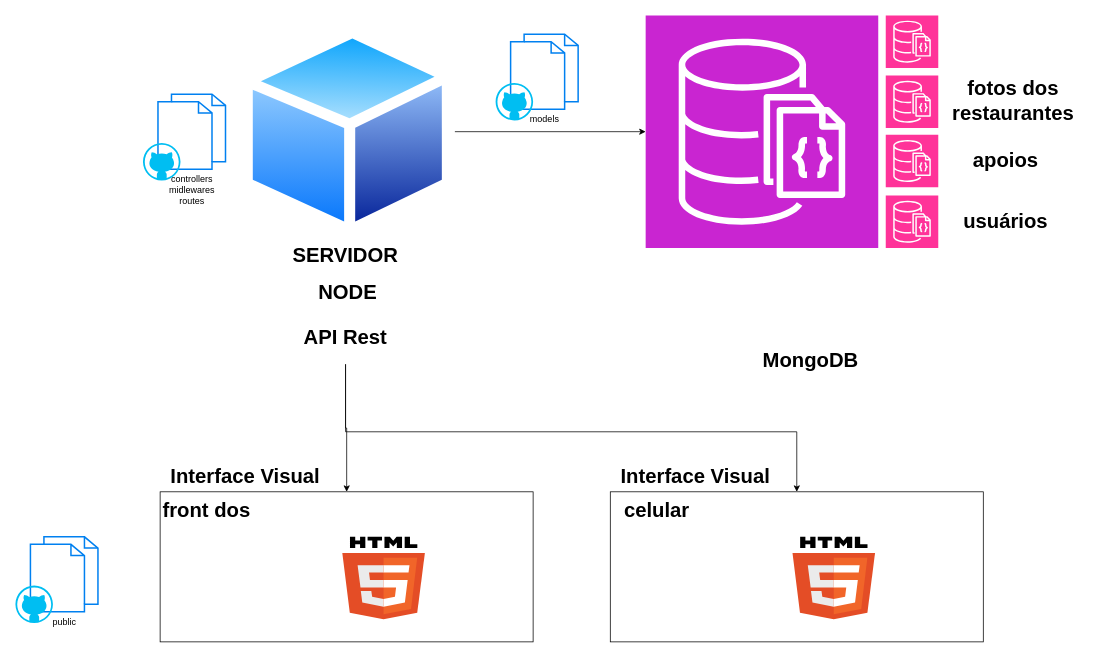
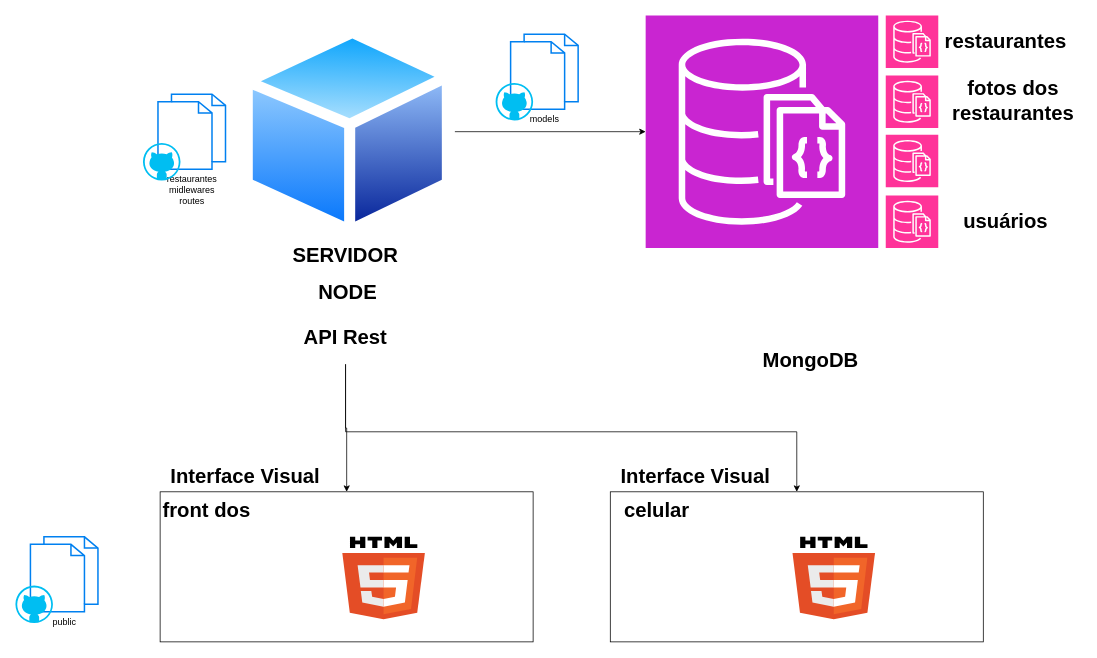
+ <mxCell id="18" value="restaurantes" style="text;html=1;strokeColor=none;fillColor=none;align=center;verticalAlign=middle;whiteSpace=wrap;rounded=0;fontStyle=1;fontSize=27;" vertex="1" parent="1"><mxGeometry x="1250" y="20" width="180" height="70" as="geometry" /></mxCell>
- <mxCell id="20" value="apoios" style="text;html=1;strokeColor=none;fillColor=none;align=center;verticalAlign=middle;whiteSpace=wrap;rounded=0;fontStyle=1;fontSize=27;" vertex="1" parent="1"><mxGeometry x="1250" y="179" width="180" height="70" as="geometry" /></mxCell>
- <mxCell id="36" value="controllers&lt;br&gt;midlewares&lt;br&gt;routes" style="html=1;verticalLabelPosition=bottom;align=center;labelBackgroundColor=#ffffff;verticalAlign=top;strokeWidth=2;strokeColor=#0080F0;shadow=0;dashed=0;shape=mxgraph.ios7.icons.documents;" vertex="1" parent="35"><mxGeometry x="20" width="90" height="100" as="geometry" /></mxCell>
+ <mxCell id="36" value="restaurantes&lt;br&gt;midlewares&lt;br&gt;routes" style="html=1;verticalLabelPosition=bottom;align=center;labelBackgroundColor=#ffffff;verticalAlign=top;strokeWidth=2;strokeColor=#0080F0;shadow=0;dashed=0;shape=mxgraph.ios7.icons.documents;" vertex="1" parent="35"><mxGeometry x="20" width="90" height="100" as="geometry" /></mxCell>
